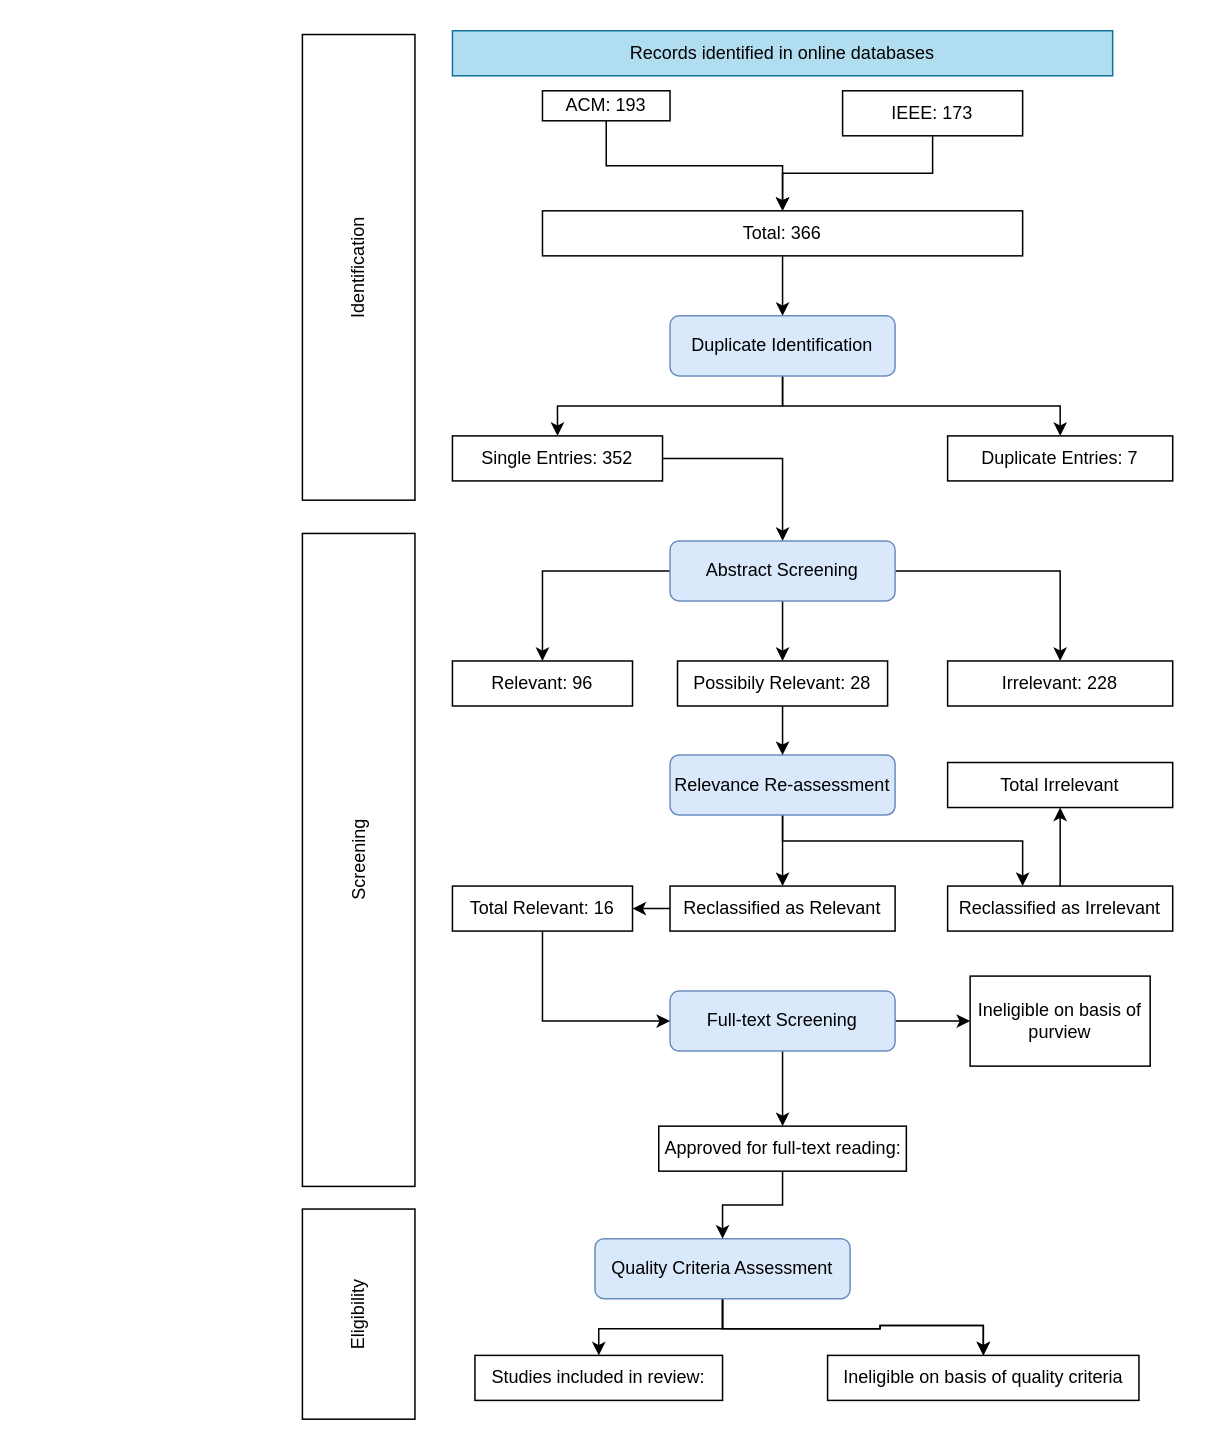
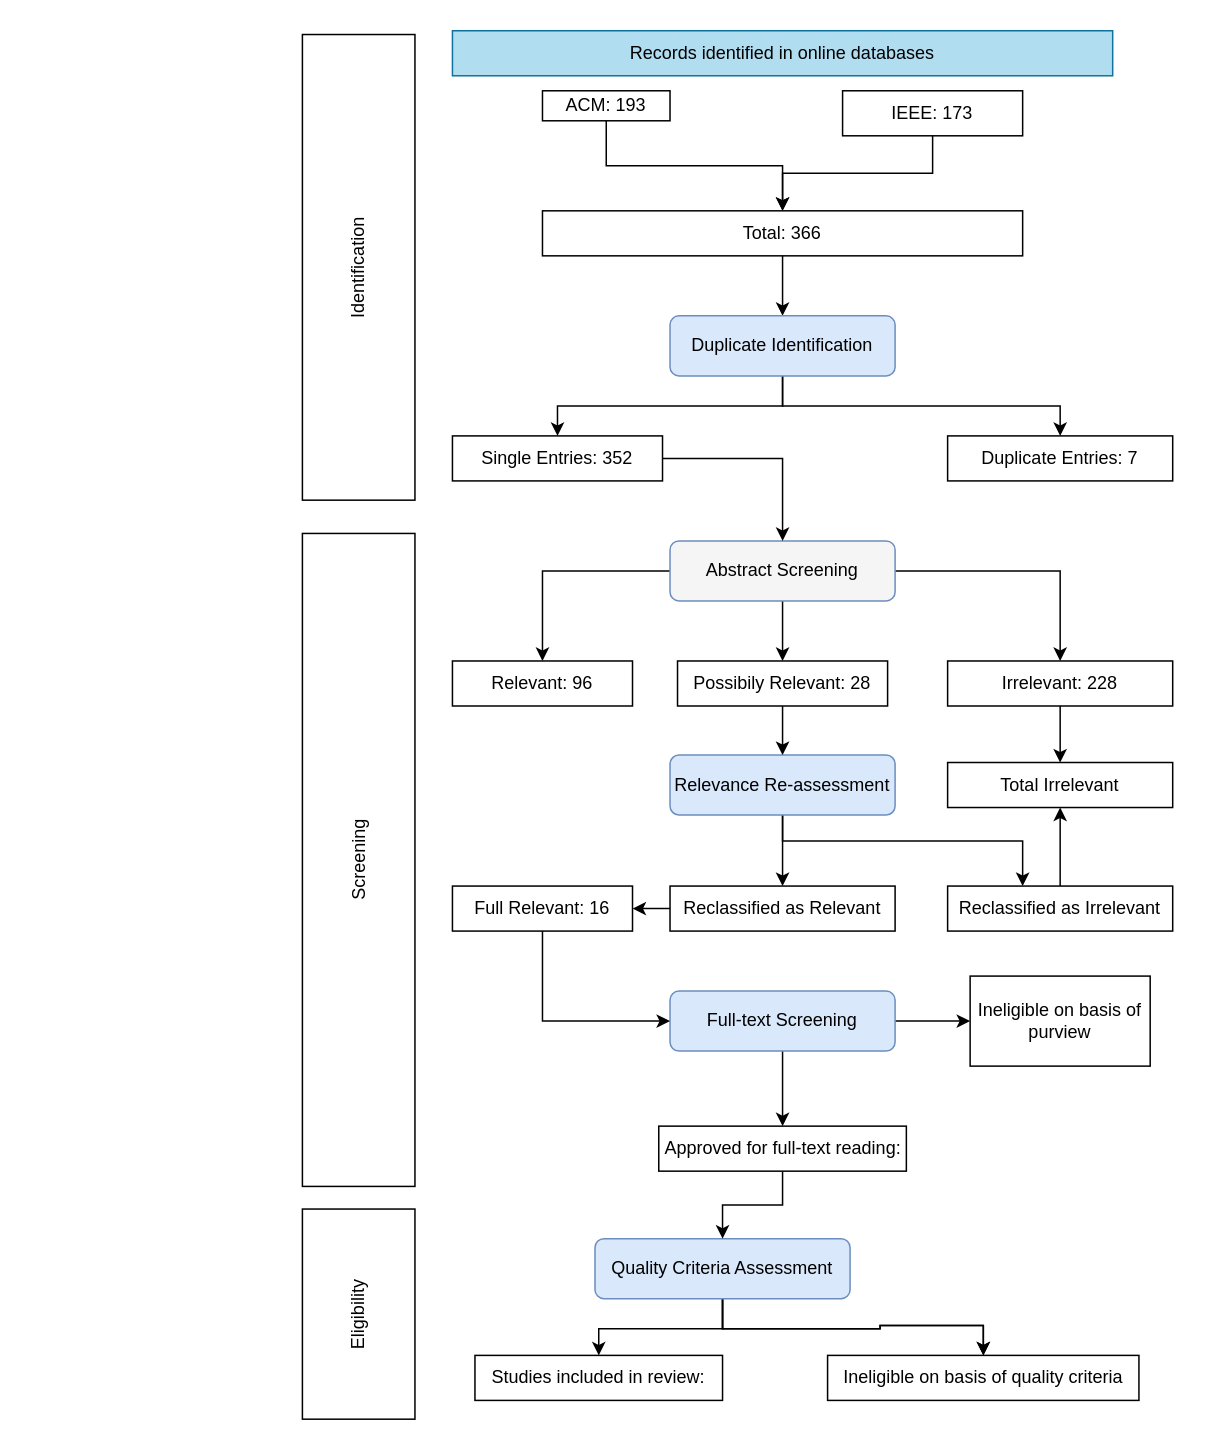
- <mxCell id="18" value="Abstract Screening" style="rounded=1;whiteSpace=wrap;html=1;fillColor=#dae8fc;strokeColor=#6c8ebf;" parent="1" vertex="1"><mxGeometry x="446" y="360" width="150" height="40" as="geometry" /></mxCell>
+ <mxCell id="18" value="Abstract Screening" style="rounded=1;whiteSpace=wrap;html=1;fillColor=#f5f5f5;strokeColor=#6c8ebf;" parent="1" vertex="1"><mxGeometry x="446" y="360" width="150" height="40" as="geometry" /></mxCell>
+ <mxCell id="32" value="" style="edgeStyle=orthogonalEdgeStyle;rounded=0;orthogonalLoop=1;jettySize=auto;html=1;" parent="1" source="33" target="43" edge="1"><mxGeometry relative="1" as="geometry" /></mxCell>
- <mxCell id="38" value="Total Relevant: 16" style="rounded=0;whiteSpace=wrap;html=1;" parent="1" vertex="1"><mxGeometry x="301" y="590" width="120" height="30" as="geometry" /></mxCell>
+ <mxCell id="38" value="Full Relevant: 16" style="rounded=0;whiteSpace=wrap;html=1;" parent="1" vertex="1"><mxGeometry x="301" y="590" width="120" height="30" as="geometry" /></mxCell>
